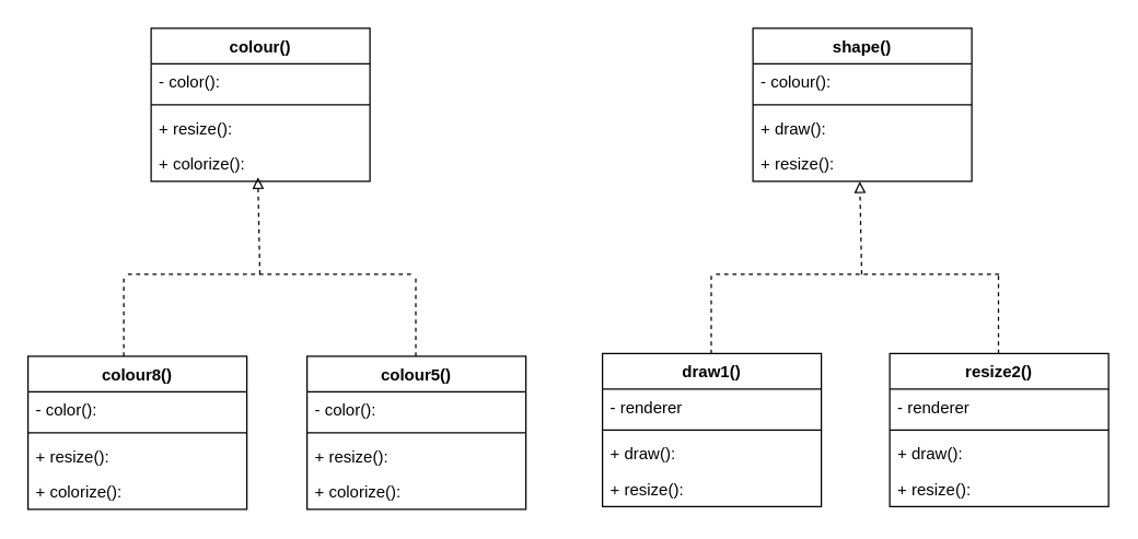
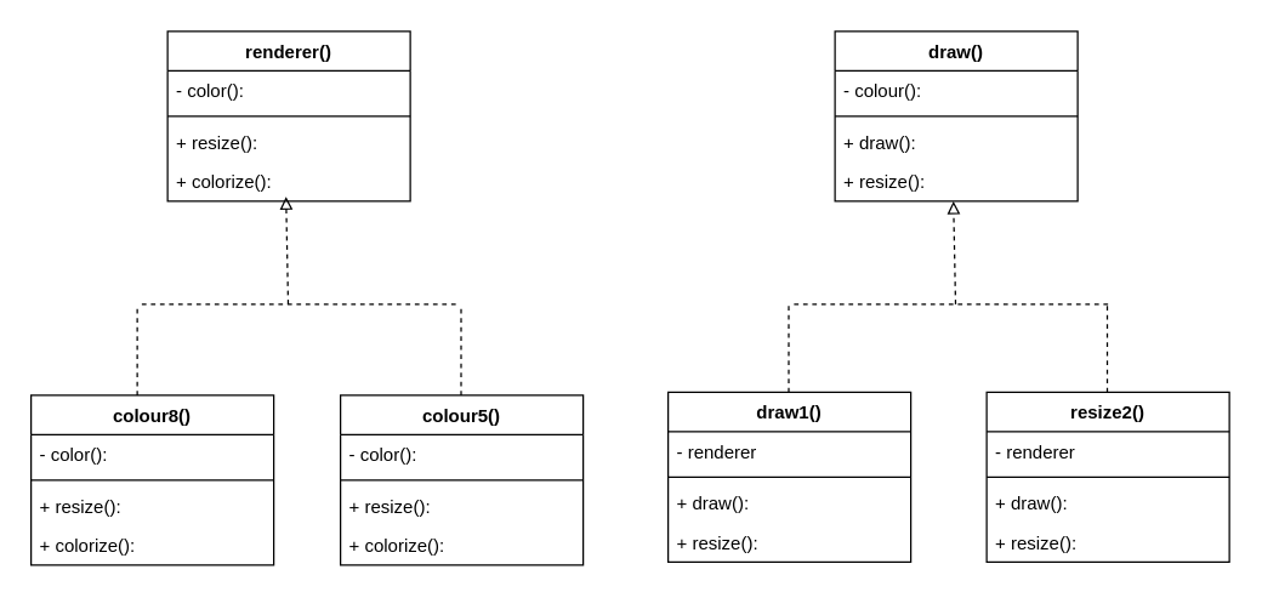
- <mxCell id="7" value="colour()" style="swimlane;fontStyle=1;align=center;verticalAlign=top;childLayout=stackLayout;horizontal=1;startSize=26;horizontalStack=0;resizeParent=1;resizeParentMax=0;resizeLast=0;collapsible=1;marginBottom=0;whiteSpace=wrap;html=1;" vertex="1" parent="1"><mxGeometry x="110" y="20" width="160" height="112" as="geometry" /></mxCell>
+ <mxCell id="7" value="renderer()" style="swimlane;fontStyle=1;align=center;verticalAlign=top;childLayout=stackLayout;horizontal=1;startSize=26;horizontalStack=0;resizeParent=1;resizeParentMax=0;resizeLast=0;collapsible=1;marginBottom=0;whiteSpace=wrap;html=1;" vertex="1" parent="1"><mxGeometry x="110" y="20" width="160" height="112" as="geometry" /></mxCell>
- <mxCell id="2" value="shape()" style="swimlane;fontStyle=1;align=center;verticalAlign=top;childLayout=stackLayout;horizontal=1;startSize=26;horizontalStack=0;resizeParent=1;resizeParentMax=0;resizeLast=0;collapsible=1;marginBottom=0;whiteSpace=wrap;html=1;" vertex="1" parent="1"><mxGeometry x="550" y="20" width="160" height="112" as="geometry" /></mxCell>
+ <mxCell id="2" value="draw()" style="swimlane;fontStyle=1;align=center;verticalAlign=top;childLayout=stackLayout;horizontal=1;startSize=26;horizontalStack=0;resizeParent=1;resizeParentMax=0;resizeLast=0;collapsible=1;marginBottom=0;whiteSpace=wrap;html=1;" vertex="1" parent="1"><mxGeometry x="550" y="20" width="160" height="112" as="geometry" /></mxCell>
